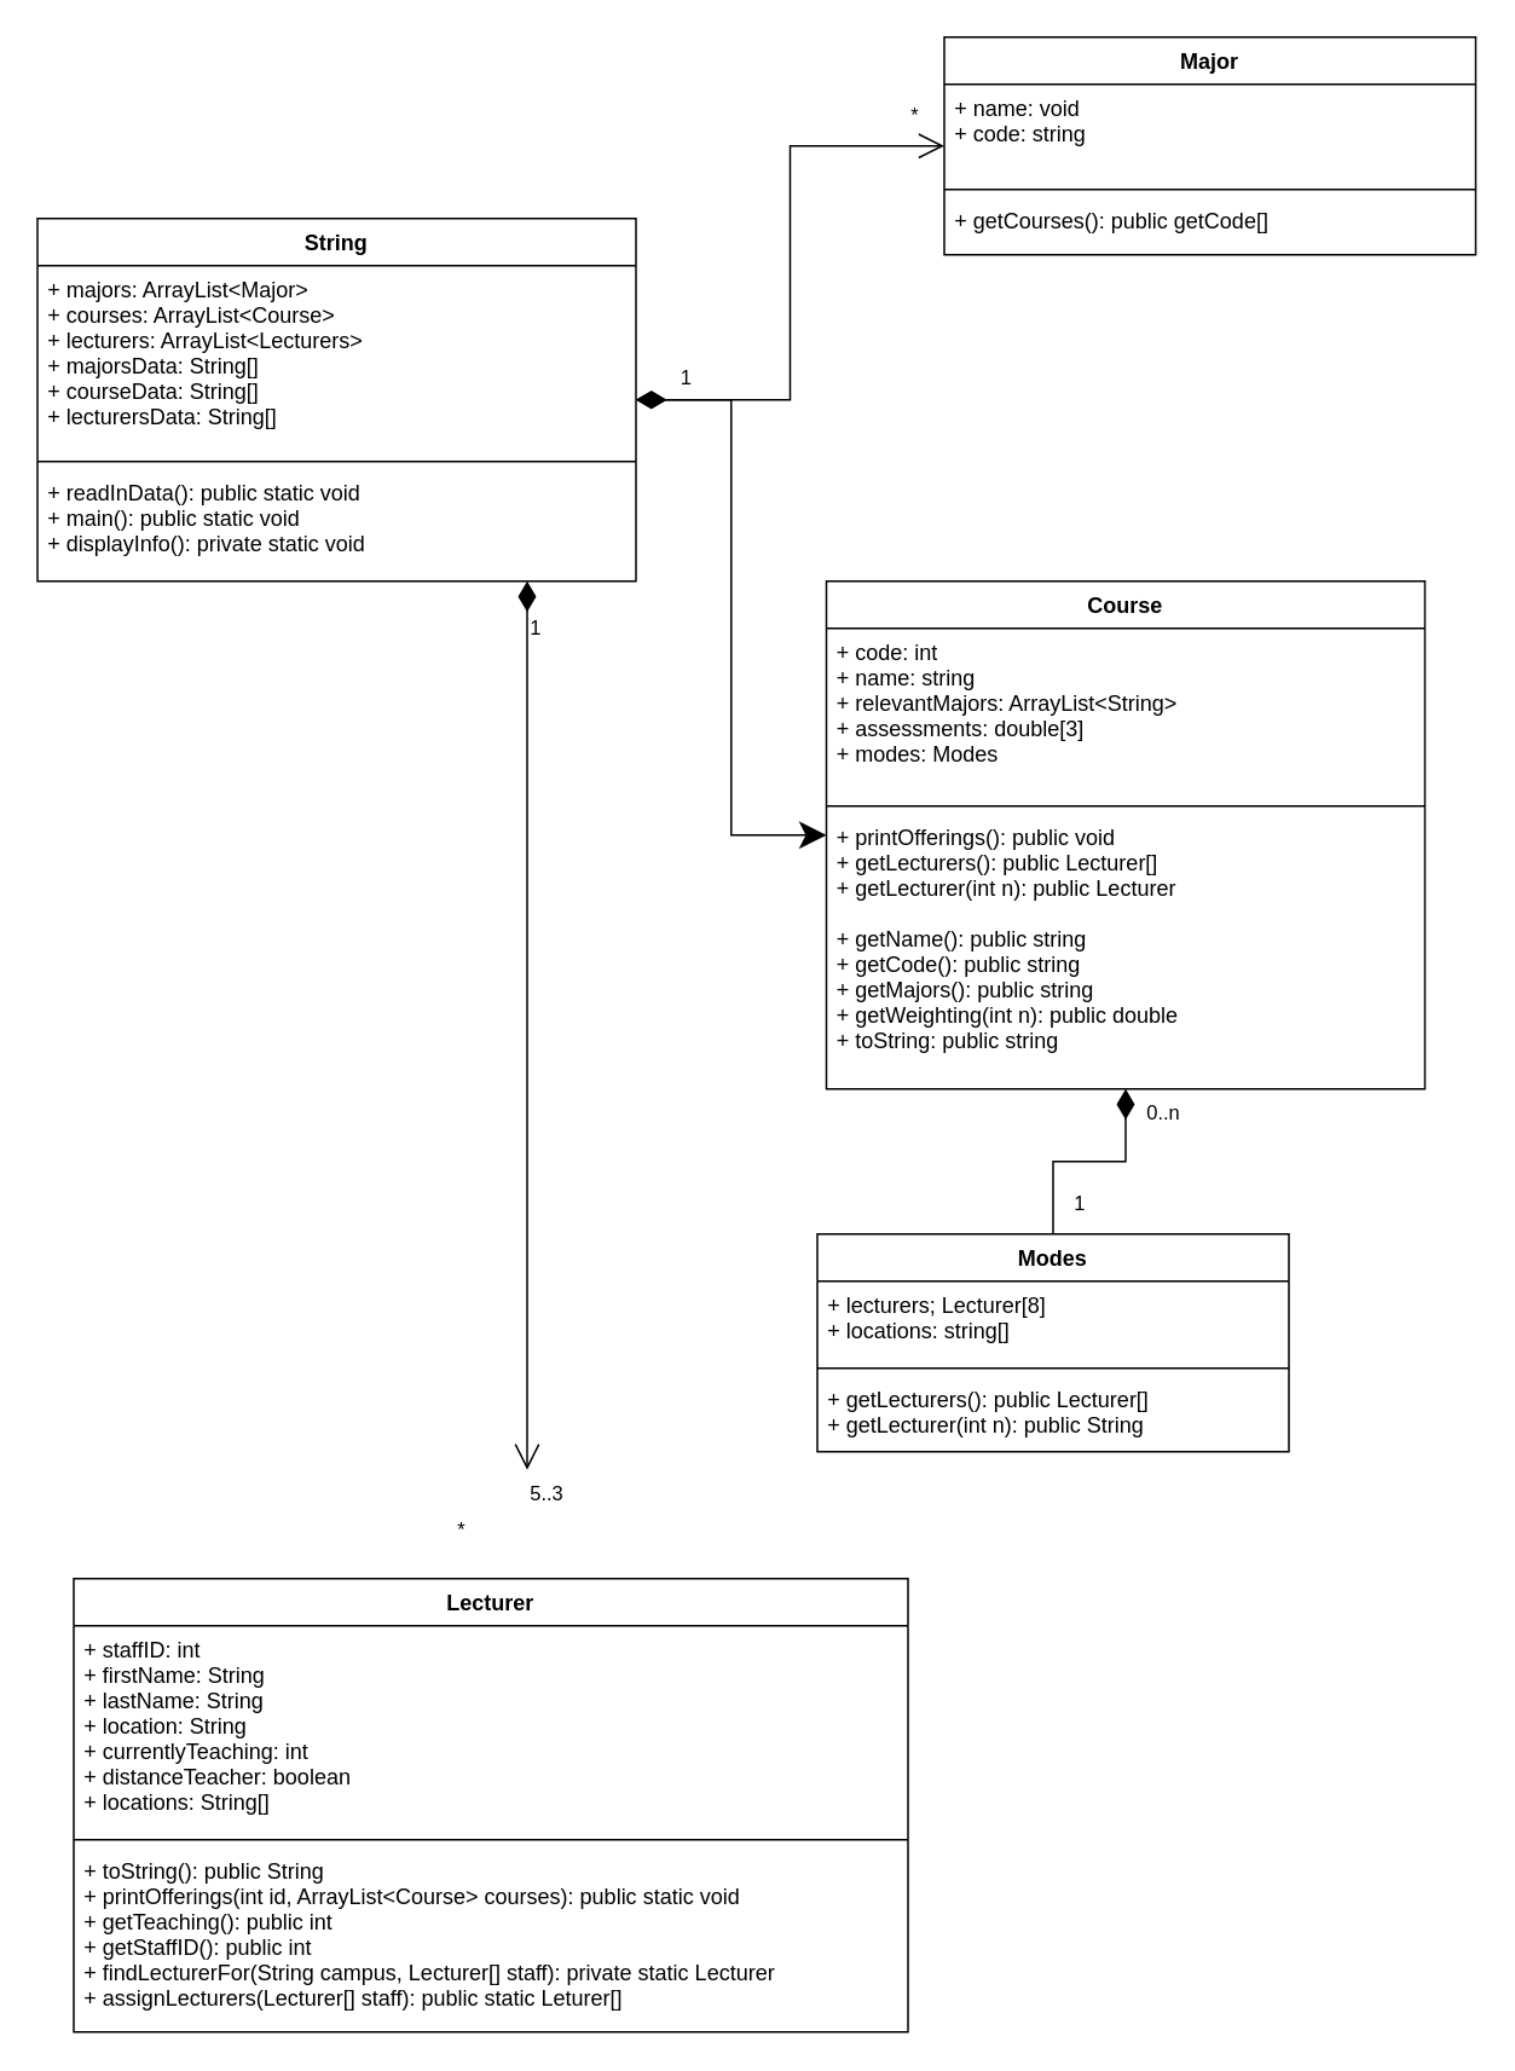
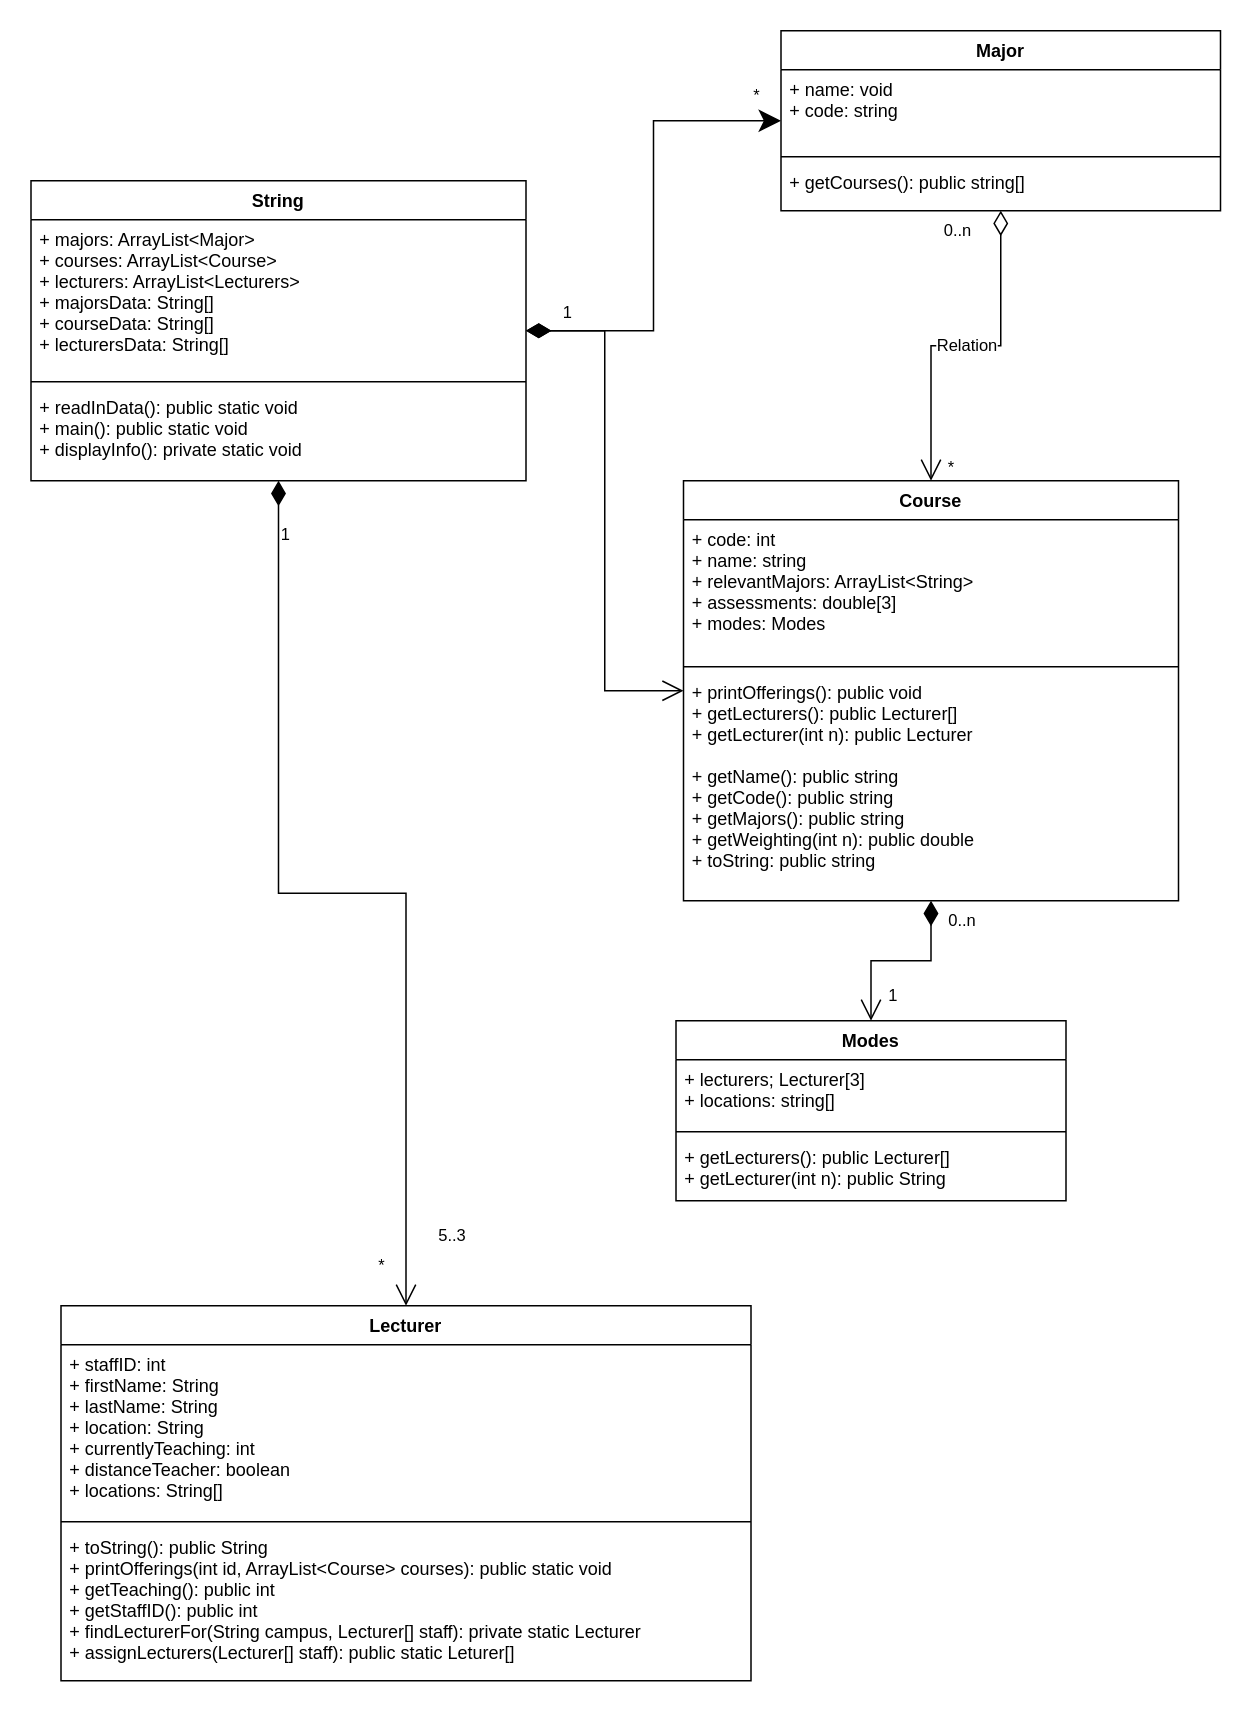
- <mxCell id="24" value="1" style="endArrow=open;html=1;endSize=12;startArrow=diamondThin;startSize=14;startFill=1;edgeStyle=orthogonalEdgeStyle;align=left;verticalAlign=bottom;rounded=0;" edge="1" parent="1" source="2" target="10"><mxGeometry x="-0.853" y="3" relative="1" as="geometry"><mxPoint x="550" y="80" as="sourcePoint" /><mxPoint x="710" y="80" as="targetPoint" /><mxPoint as="offset" /></mxGeometry></mxCell>
+ <mxCell id="24" value="1" style="endArrow=classic;html=1;endSize=12;startArrow=diamondThin;startSize=14;startFill=1;edgeStyle=orthogonalEdgeStyle;align=left;verticalAlign=bottom;rounded=0;" edge="1" parent="1" source="2" target="10"><mxGeometry x="-0.853" y="3" relative="1" as="geometry"><mxPoint x="550" y="80" as="sourcePoint" /><mxPoint x="710" y="80" as="targetPoint" /><mxPoint as="offset" /></mxGeometry></mxCell>
- <mxCell id="13" value="+ getCourses(): public getCode[]" style="text;strokeColor=none;fillColor=none;align=left;verticalAlign=top;spacingLeft=4;spacingRight=4;overflow=hidden;rotatable=0;points=[[0,0.5],[1,0.5]];portConstraint=eastwest;" vertex="1" parent="10"><mxGeometry y="88" width="293" height="32" as="geometry" /></mxCell>
+ <mxCell id="13" value="+ getCourses(): public string[]" style="text;strokeColor=none;fillColor=none;align=left;verticalAlign=top;spacingLeft=4;spacingRight=4;overflow=hidden;rotatable=0;points=[[0,0.5],[1,0.5]];portConstraint=eastwest;" vertex="1" parent="10"><mxGeometry y="88" width="293" height="32" as="geometry" /></mxCell>
+ <mxCell id="26" value="Relation" style="endArrow=open;html=1;endSize=12;startArrow=diamondThin;startSize=14;startFill=0;edgeStyle=orthogonalEdgeStyle;rounded=0;" edge="1" parent="1" source="10" target="6"><mxGeometry relative="1" as="geometry"><mxPoint x="624" y="470" as="sourcePoint" /><mxPoint x="784" y="470" as="targetPoint" /></mxGeometry></mxCell>
+ <mxCell id="27" value="0..n" style="edgeLabel;resizable=0;html=1;align=left;verticalAlign=top;" connectable="0" vertex="1" parent="26"><mxGeometry x="-1" relative="1" as="geometry"><mxPoint x="-40" as="offset" /></mxGeometry></mxCell>
+ <mxCell id="28" value="&lt;div&gt;*&lt;/div&gt;" style="edgeLabel;resizable=0;html=1;align=right;verticalAlign=top;" connectable="0" vertex="1" parent="26"><mxGeometry x="1" relative="1" as="geometry"><mxPoint x="16" y="-23" as="offset" /></mxGeometry></mxCell>
- <mxCell id="23" value="" style="endArrow=classic;html=1;endSize=12;startArrow=diamondThin;startSize=14;startFill=1;edgeStyle=orthogonalEdgeStyle;align=left;verticalAlign=bottom;rounded=0;" edge="1" parent="1" source="2" target="6"><mxGeometry x="0.29" y="-273" relative="1" as="geometry"><mxPoint x="530" y="80" as="sourcePoint" /><mxPoint x="690" y="80" as="targetPoint" /><mxPoint as="offset" /></mxGeometry></mxCell>
+ <mxCell id="23" value="" style="endArrow=open;html=1;endSize=12;startArrow=diamondThin;startSize=14;startFill=1;edgeStyle=orthogonalEdgeStyle;align=left;verticalAlign=bottom;rounded=0;" edge="1" parent="1" source="2" target="6"><mxGeometry x="0.29" y="-273" relative="1" as="geometry"><mxPoint x="530" y="80" as="sourcePoint" /><mxPoint x="690" y="80" as="targetPoint" /><mxPoint as="offset" /></mxGeometry></mxCell>
- <mxCell id="25" value="1" style="endArrow=open;html=1;endSize=12;startArrow=diamondThin;startSize=14;startFill=1;edgeStyle=orthogonalEdgeStyle;align=left;verticalAlign=bottom;rounded=0;" edge="1" parent="1" source="2" target="30"><mxGeometry x="-0.859" relative="1" as="geometry"><mxPoint x="10" y="110" as="sourcePoint" /><mxPoint x="170" y="110" as="targetPoint" /><mxPoint as="offset" /></mxGeometry></mxCell>
+ <mxCell id="25" value="1" style="endArrow=open;html=1;endSize=12;startArrow=diamondThin;startSize=14;startFill=1;edgeStyle=orthogonalEdgeStyle;align=left;verticalAlign=bottom;rounded=0;" edge="1" parent="1" source="2" target="14"><mxGeometry x="-0.859" relative="1" as="geometry"><mxPoint x="10" y="110" as="sourcePoint" /><mxPoint x="170" y="110" as="targetPoint" /><mxPoint as="offset" /></mxGeometry></mxCell>
- <mxCell id="22" value="" style="endArrow=none;html=1;endSize=12;startArrow=diamondThin;startSize=14;startFill=1;edgeStyle=orthogonalEdgeStyle;align=left;verticalAlign=bottom;rounded=0;" edge="1" parent="1" source="6" target="18"><mxGeometry x="-1" y="3" relative="1" as="geometry"><mxPoint x="424" y="429" as="sourcePoint" /><mxPoint x="484" y="480" as="targetPoint" /></mxGeometry></mxCell>
+ <mxCell id="22" value="" style="endArrow=open;html=1;endSize=12;startArrow=diamondThin;startSize=14;startFill=1;edgeStyle=orthogonalEdgeStyle;align=left;verticalAlign=bottom;rounded=0;" edge="1" parent="1" source="6" target="18"><mxGeometry x="-1" y="3" relative="1" as="geometry"><mxPoint x="424" y="429" as="sourcePoint" /><mxPoint x="484" y="480" as="targetPoint" /></mxGeometry></mxCell>
- <mxCell id="19" value="+ lecturers; Lecturer[8]&#10;+ locations: string[]" style="text;strokeColor=none;fillColor=none;align=left;verticalAlign=top;spacingLeft=4;spacingRight=4;overflow=hidden;rotatable=0;points=[[0,0.5],[1,0.5]];portConstraint=eastwest;" vertex="1" parent="18"><mxGeometry y="26" width="260" height="44" as="geometry" /></mxCell>
+ <mxCell id="19" value="+ lecturers; Lecturer[3]&#10;+ locations: string[]" style="text;strokeColor=none;fillColor=none;align=left;verticalAlign=top;spacingLeft=4;spacingRight=4;overflow=hidden;rotatable=0;points=[[0,0.5],[1,0.5]];portConstraint=eastwest;" vertex="1" parent="18"><mxGeometry y="26" width="260" height="44" as="geometry" /></mxCell>
